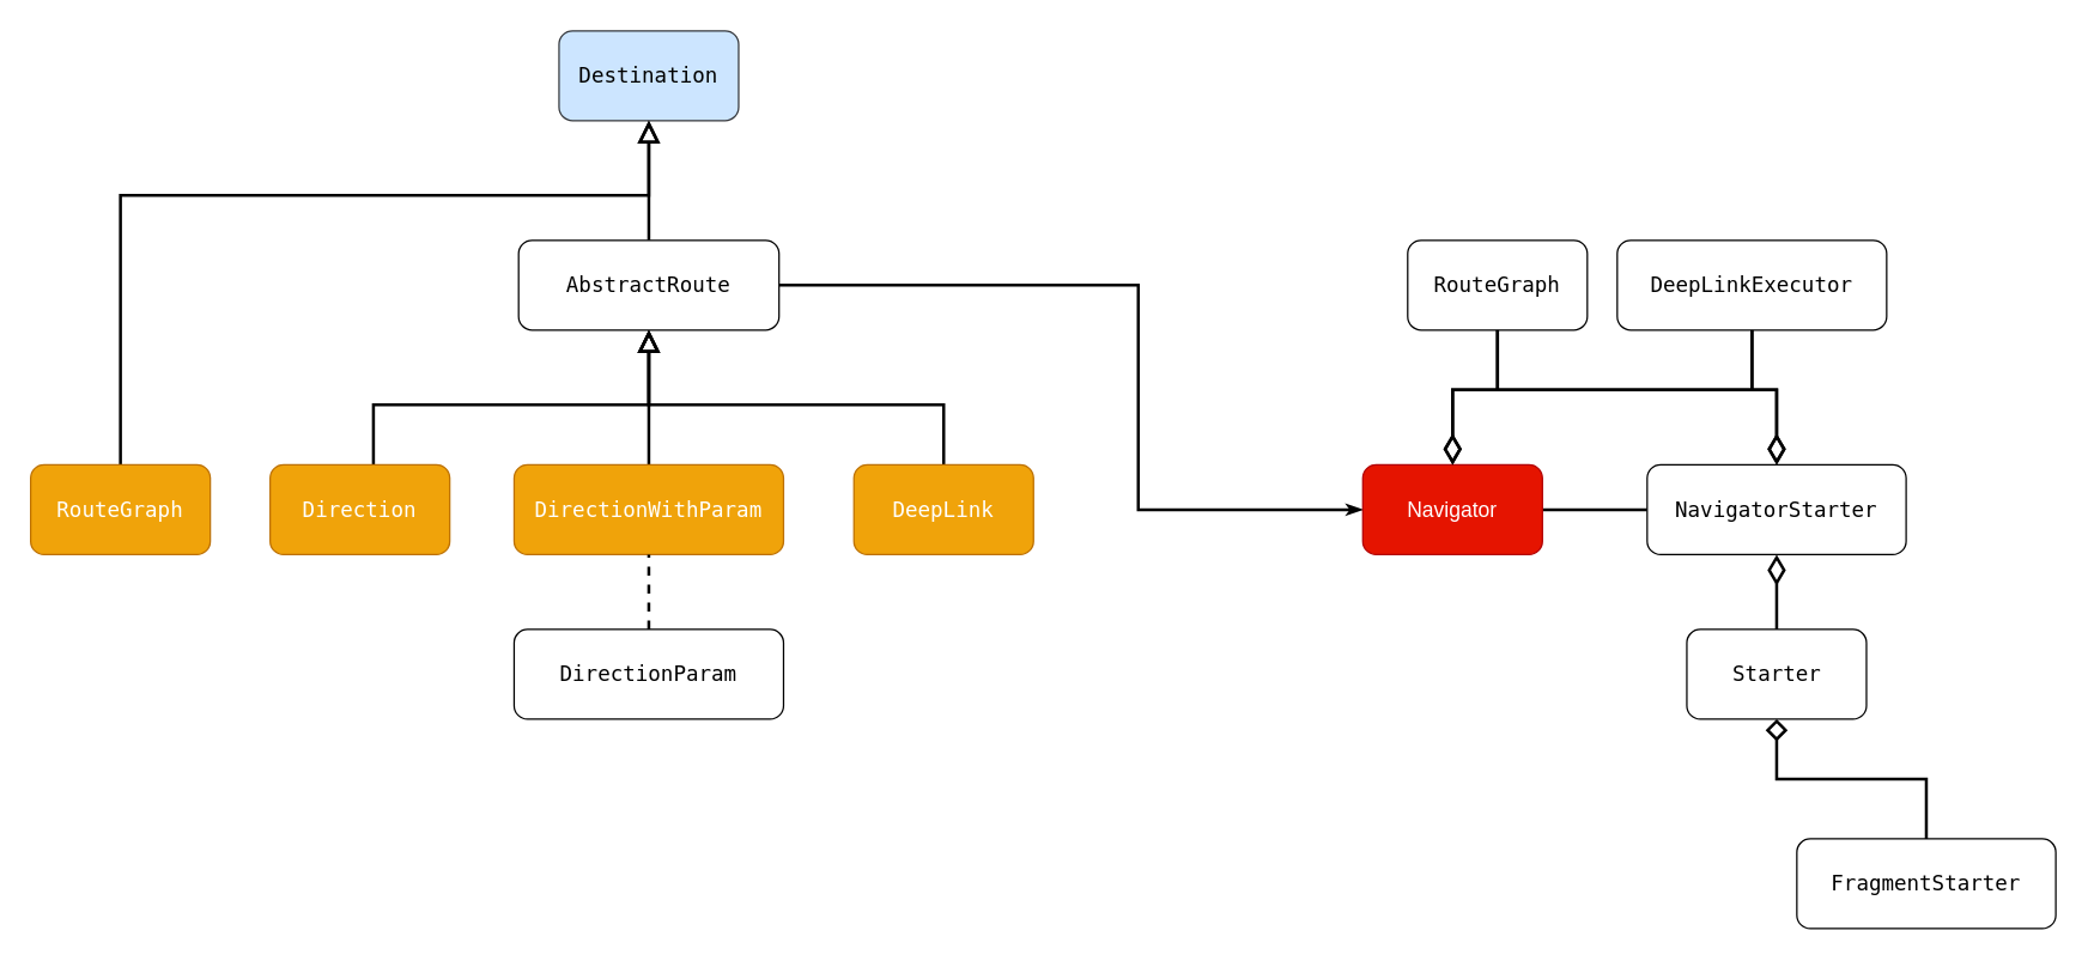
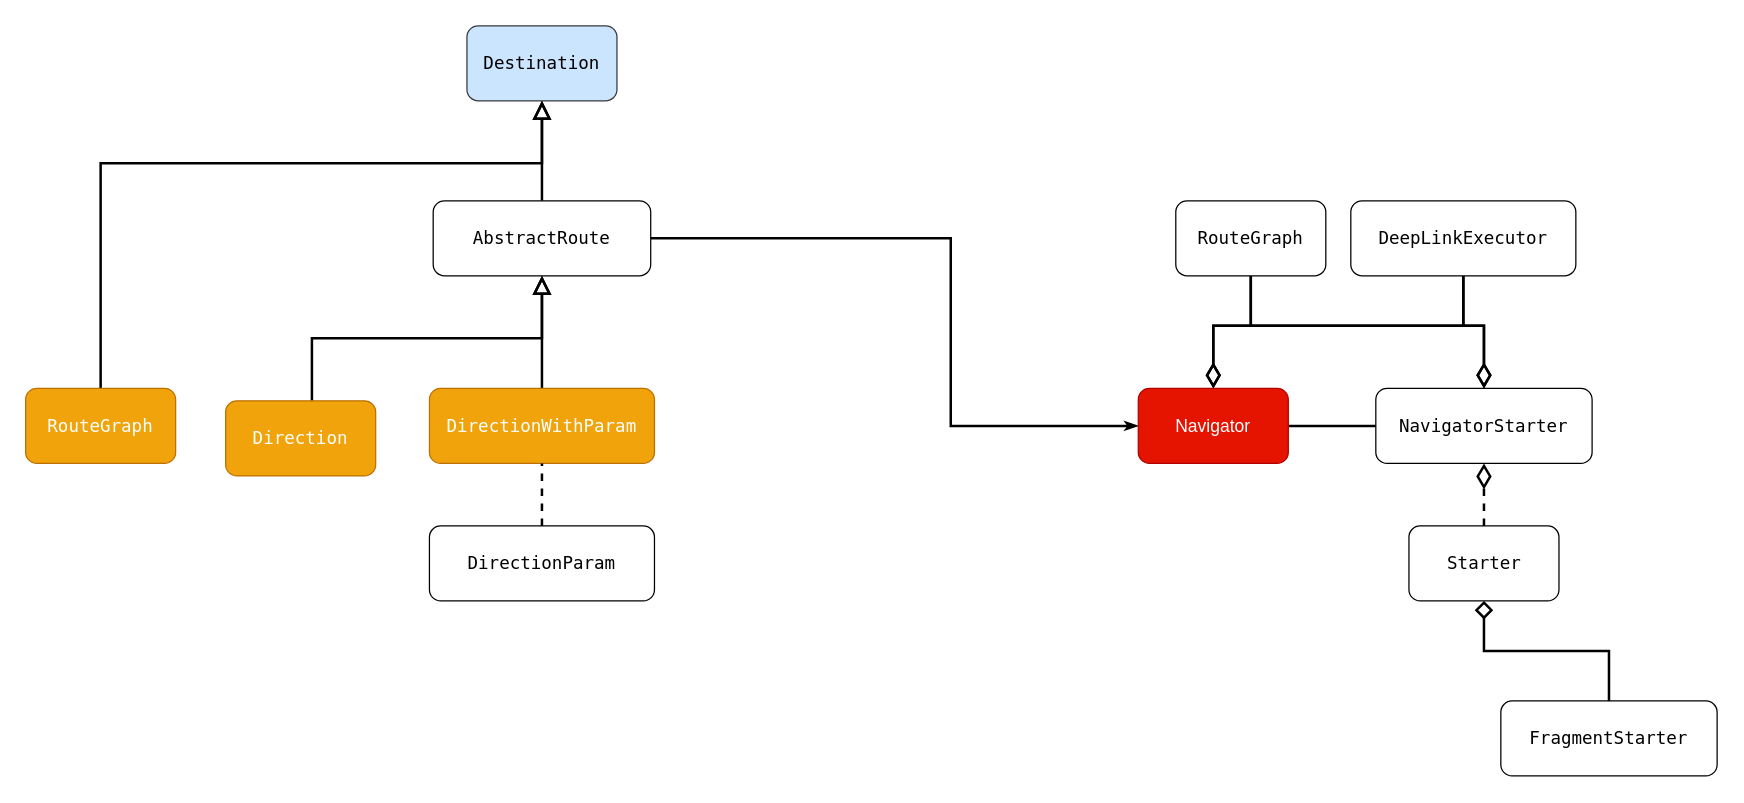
- <mxCell id="5" style="edgeStyle=orthogonalEdgeStyle;rounded=0;orthogonalLoop=1;jettySize=auto;html=1;exitX=0.5;exitY=0;exitDx=0;exitDy=0;entryX=0.5;entryY=1;entryDx=0;entryDy=0;strokeWidth=2;endArrow=block;endFill=0;endSize=10;" parent="1" source="6" target="15" edge="1"><mxGeometry relative="1" as="geometry"><Array as="points"><mxPoint x="630" y="270" /><mxPoint x="433" y="270" /></Array></mxGeometry></mxCell>
- <mxCell id="4" value="&lt;pre style=&quot;font-family: menlo, monospace; font-size: 14px;&quot;&gt;Direction&lt;/pre&gt;" style="rounded=1;whiteSpace=wrap;html=1;fillColor=#f0a30a;strokeColor=#BD7000;labelBackgroundColor=none;fontColor=#FFFFFF;fontSize=14;" parent="1" vertex="1"><mxGeometry x="180" y="310" width="120" height="60" as="geometry" /></mxCell>
+ <mxCell id="4" value="&lt;pre style=&quot;font-family: menlo, monospace; font-size: 14px;&quot;&gt;Direction&lt;/pre&gt;" style="rounded=1;whiteSpace=wrap;html=1;fillColor=#f0a30a;strokeColor=#BD7000;labelBackgroundColor=none;fontColor=#FFFFFF;fontSize=14;" parent="1" vertex="1"><mxGeometry x="180" y="320" width="120" height="60" as="geometry" /></mxCell>
- <mxCell id="6" value="&lt;pre style=&quot;font-family: menlo, monospace; font-size: 14px;&quot;&gt;&lt;pre style=&quot;font-family: menlo, monospace; font-size: 14px;&quot;&gt;DeepLink&lt;/pre&gt;&lt;/pre&gt;" style="rounded=1;whiteSpace=wrap;html=1;fontColor=#ffffff;fillColor=#f0a30a;strokeColor=#BD7000;labelBackgroundColor=none;fontSize=14;" parent="1" vertex="1"><mxGeometry x="570" y="310" width="120" height="60" as="geometry" /></mxCell>
- <mxCell id="25" style="edgeStyle=orthogonalEdgeStyle;rounded=0;orthogonalLoop=1;jettySize=auto;html=1;entryX=0.5;entryY=1;entryDx=0;entryDy=0;endArrow=diamondThin;endFill=0;endSize=15;strokeWidth=2;fontSize=14;fontColor=#000000;exitX=0.5;exitY=0;exitDx=0;exitDy=0;exitPerimeter=0;" parent="1" source="26" target="24" edge="1"><mxGeometry relative="1" as="geometry"><Array as="points"><mxPoint x="1187" y="410" /><mxPoint x="1187" y="410" /></Array></mxGeometry></mxCell>
+ <mxCell id="25" style="edgeStyle=orthogonalEdgeStyle;rounded=0;orthogonalLoop=1;jettySize=auto;html=1;entryX=0.5;entryY=1;entryDx=0;entryDy=0;endArrow=diamondThin;endFill=0;endSize=15;strokeWidth=2;fontSize=14;fontColor=#000000;exitX=0.5;exitY=0;exitDx=0;exitDy=0;exitPerimeter=0;dashed=1;" parent="1" source="26" target="24" edge="1"><mxGeometry relative="1" as="geometry"><Array as="points"><mxPoint x="1187" y="410" /><mxPoint x="1187" y="410" /></Array></mxGeometry></mxCell>
